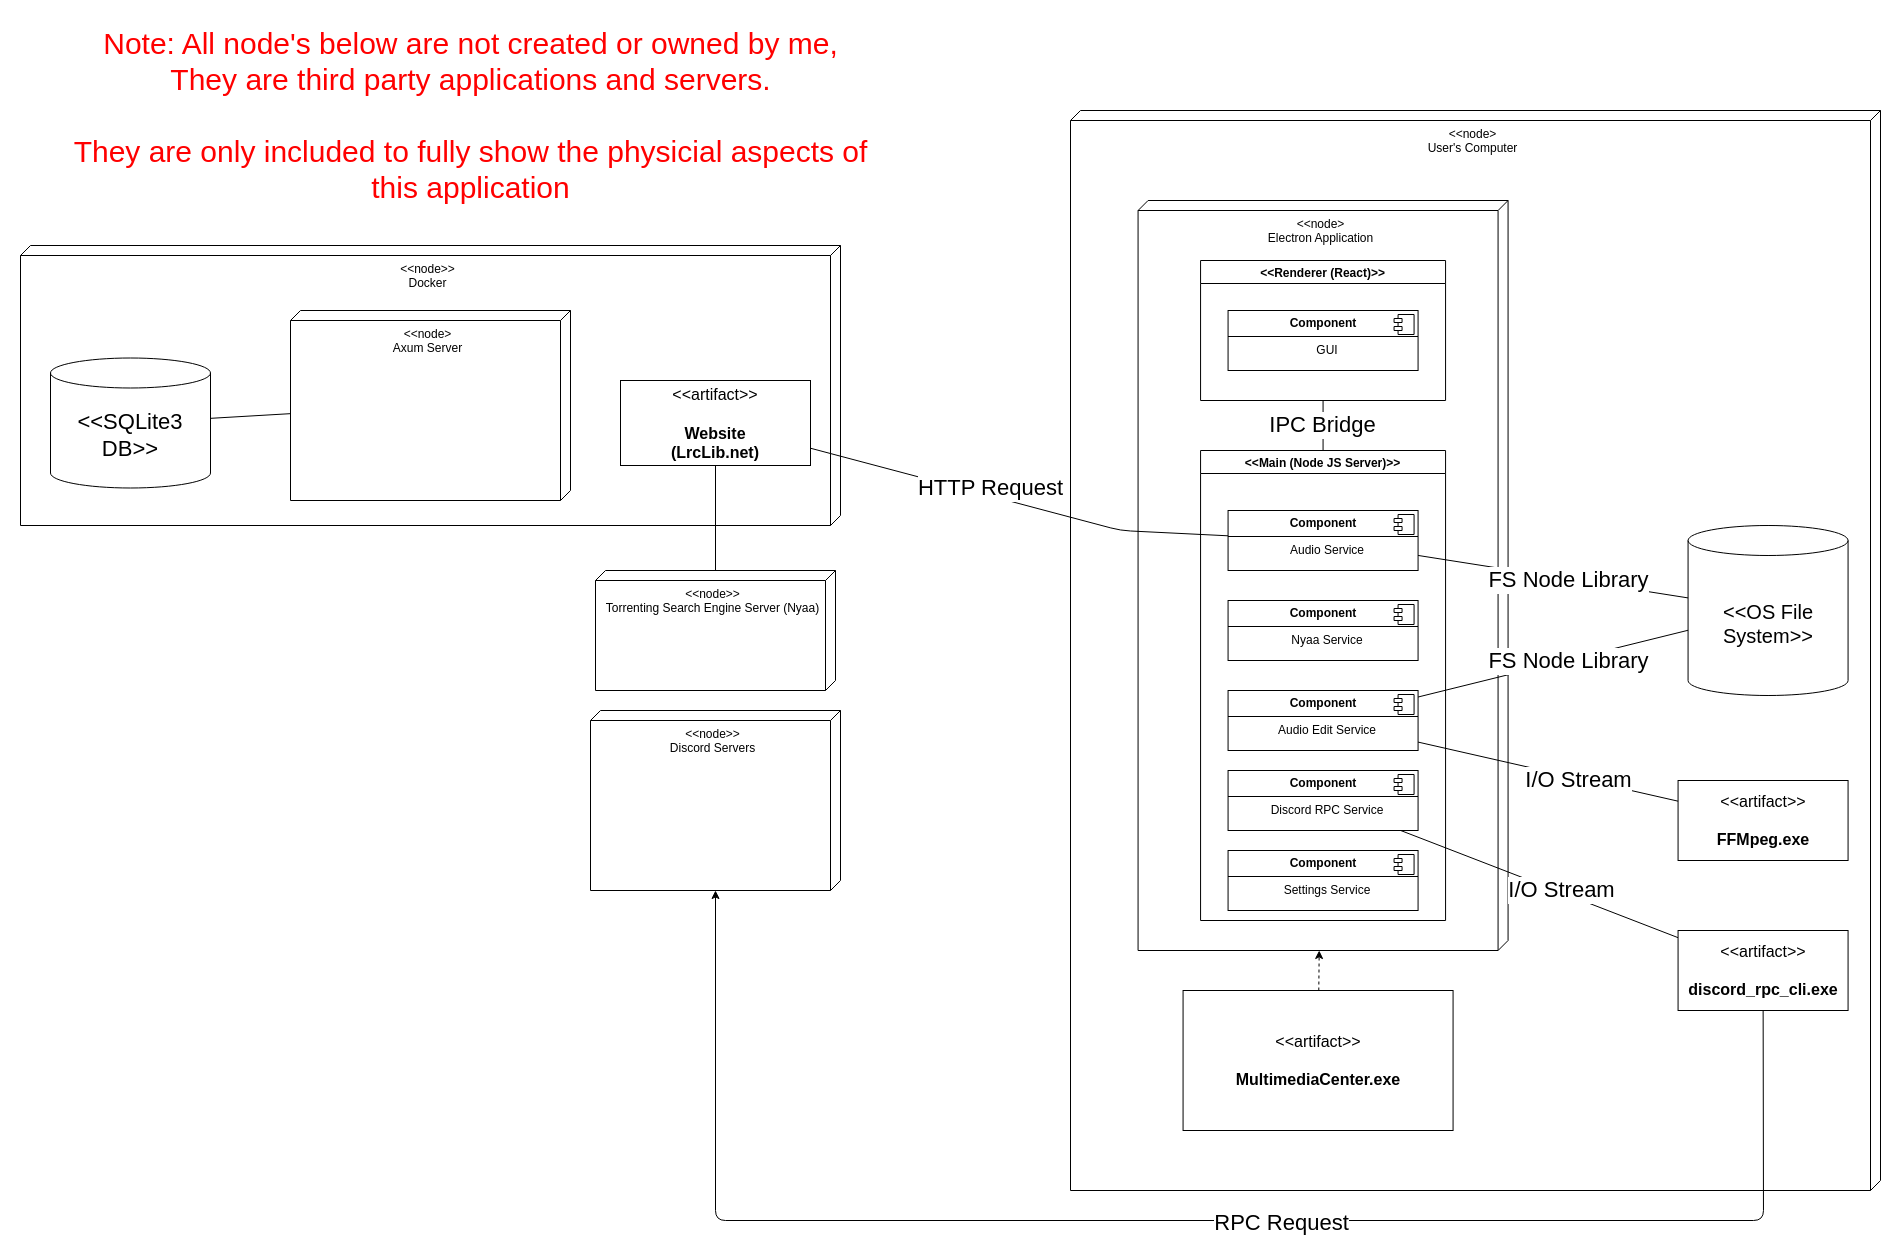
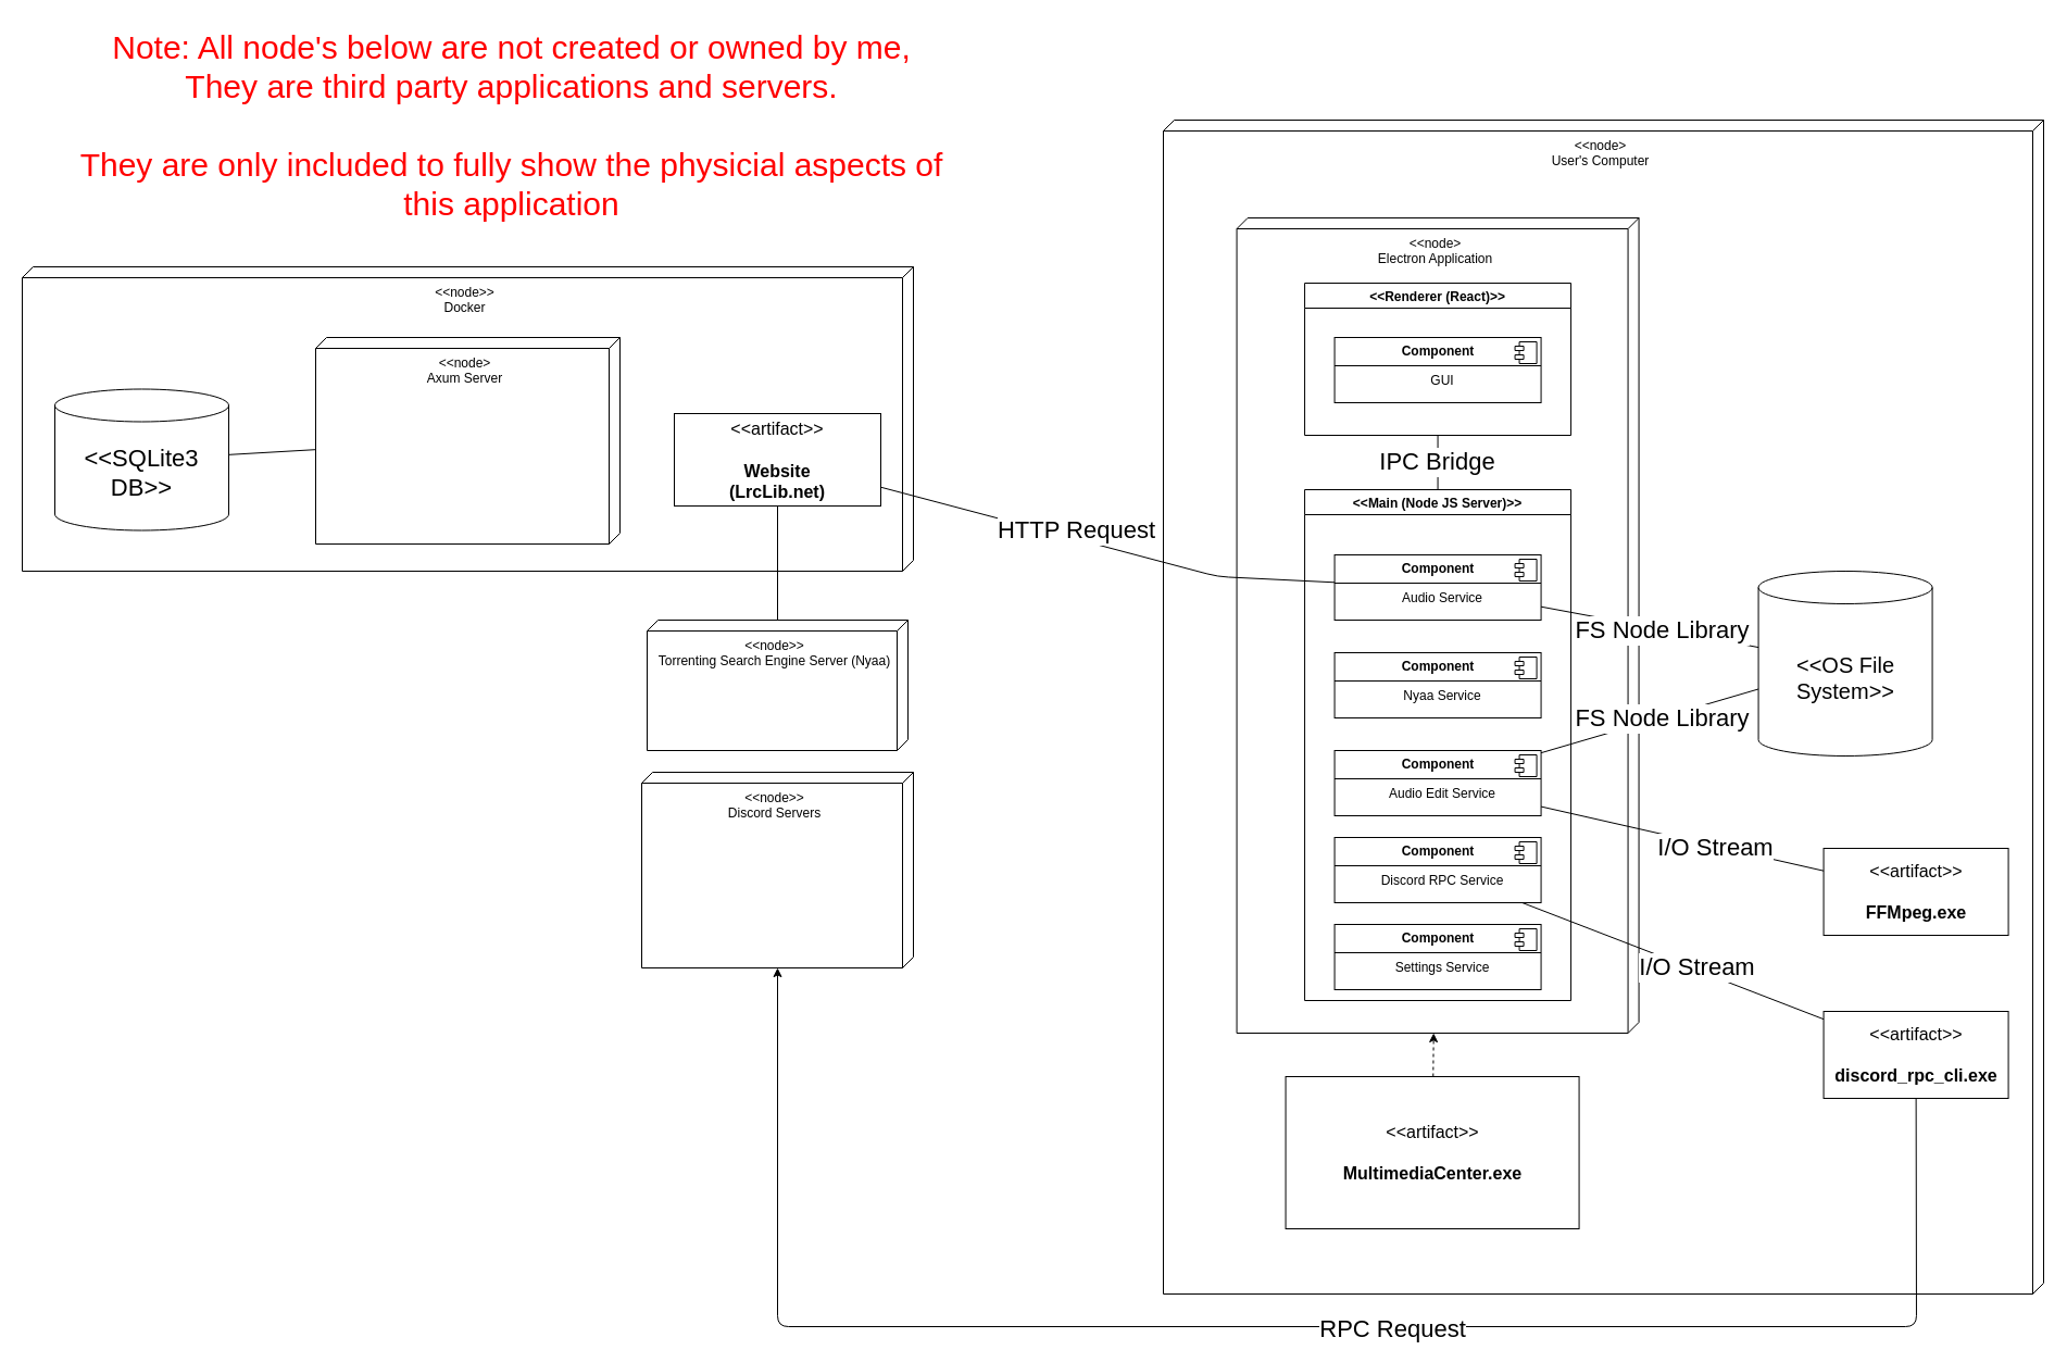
- <mxCell id="13" value="&lt;font style=&quot;font-size: 20px;&quot;&gt;&amp;lt;&amp;lt;OS File System&amp;gt;&amp;gt;&lt;/font&gt;" style="shape=cylinder3;whiteSpace=wrap;html=1;boundedLbl=1;backgroundOutline=1;size=15;" vertex="1" parent="1"><mxGeometry x="1687.57" y="525" width="160" height="170" as="geometry" /></mxCell>
+ <mxCell id="13" value="&lt;font style=&quot;font-size: 20px;&quot;&gt;&amp;lt;&amp;lt;OS File System&amp;gt;&amp;gt;&lt;/font&gt;" style="shape=cylinder3;whiteSpace=wrap;html=1;boundedLbl=1;backgroundOutline=1;size=15;" vertex="1" parent="1"><mxGeometry x="1617.57" y="525" width="160" height="170" as="geometry" /></mxCell>
